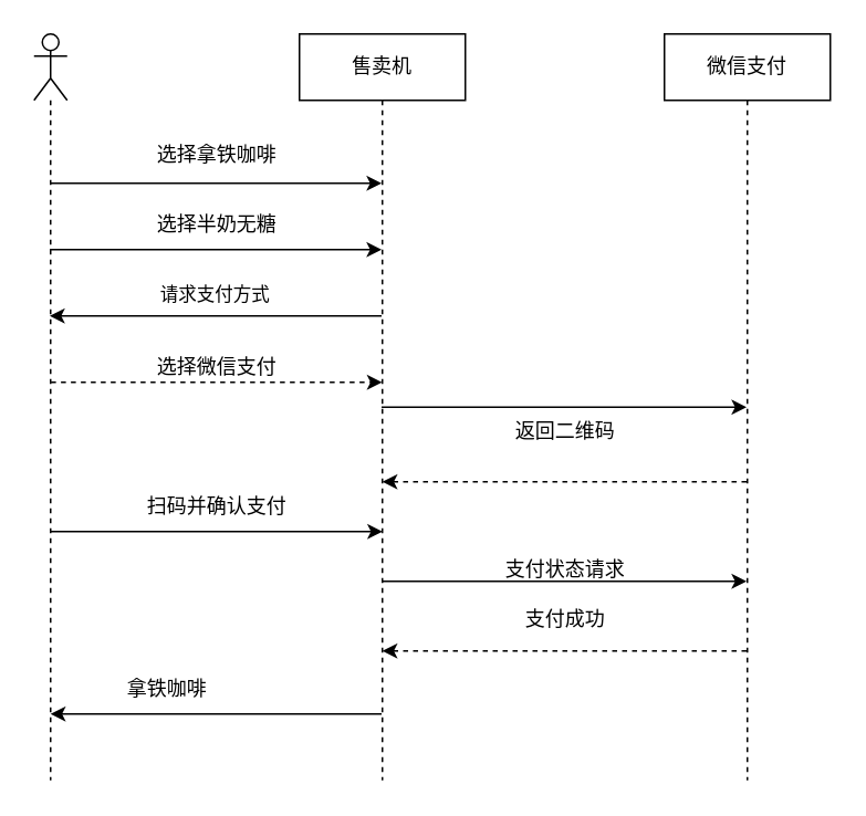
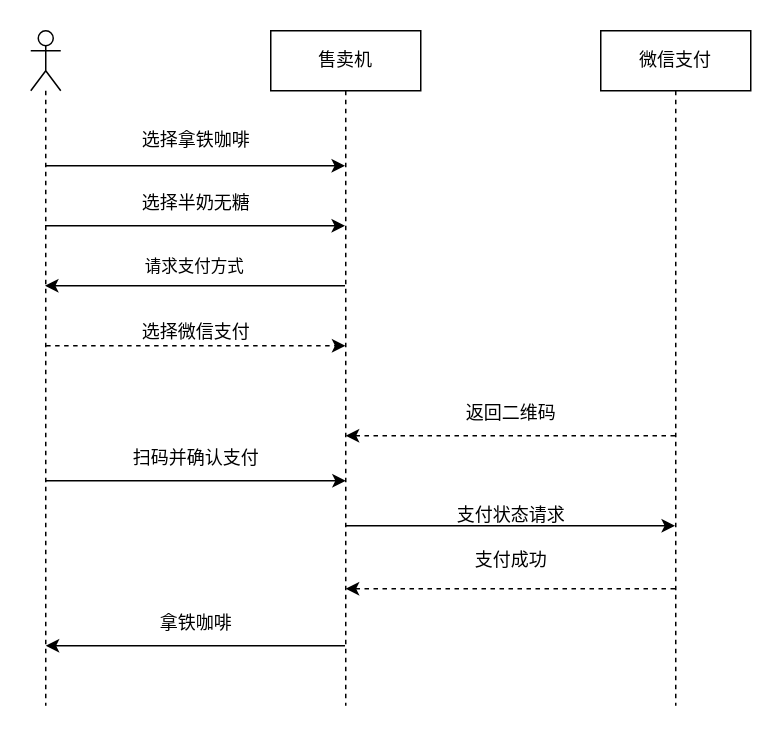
- <mxCell id="4" style="edgeStyle=orthogonalEdgeStyle;rounded=0;orthogonalLoop=1;jettySize=auto;html=1;curved=0;" edge="1" parent="1" source="5" target="9"><mxGeometry relative="1" as="geometry" /></mxCell>
- <mxCell id="16" value="返回二维码" style="text;html=1;align=center;verticalAlign=middle;resizable=0;points=[];autosize=1;strokeColor=none;fillColor=none;" vertex="1" parent="1"><mxGeometry x="300" y="245" width="80" height="30" as="geometry" /></mxCell>
+ <mxCell id="16" value="返回二维码" style="text;html=1;align=center;verticalAlign=middle;resizable=0;points=[];autosize=1;strokeColor=none;fillColor=none;" vertex="1" parent="1"><mxGeometry x="300" y="260" width="80" height="30" as="geometry" /></mxCell>
- <mxCell id="24" value="拿铁咖啡" style="text;html=1;align=center;verticalAlign=middle;resizable=0;points=[];autosize=1;strokeColor=none;fillColor=none;" vertex="1" parent="1"><mxGeometry x="65" y="400" width="70" height="30" as="geometry" /></mxCell>
+ <mxCell id="24" value="拿铁咖啡" style="text;html=1;align=center;verticalAlign=middle;resizable=0;points=[];autosize=1;strokeColor=none;fillColor=none;" vertex="1" parent="1"><mxGeometry x="95" y="400" width="70" height="30" as="geometry" /></mxCell>
